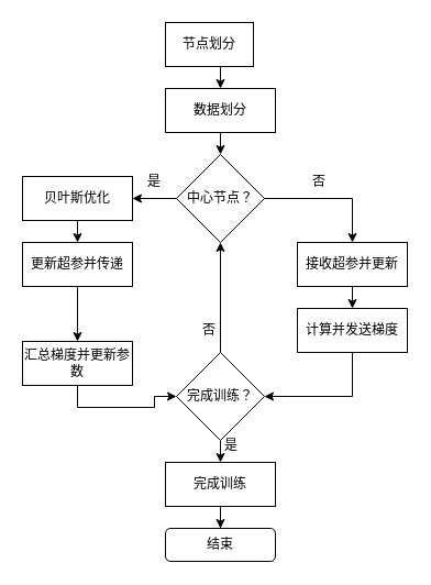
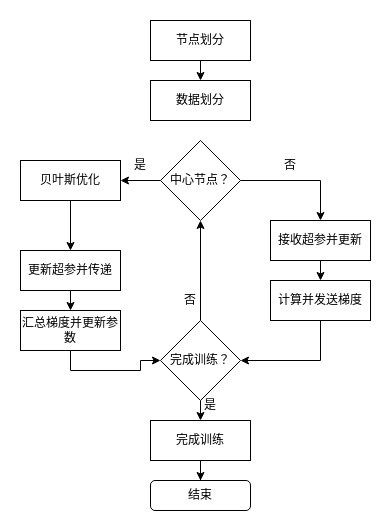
- <mxCell id="3" value="节点划分" style="rounded=0;whiteSpace=wrap;html=1;" vertex="1" parent="1"><mxGeometry x="150" y="20" width="80" height="40" as="geometry" /></mxCell>
+ <mxCell id="3" value="节点划分" style="rounded=0;whiteSpace=wrap;html=1;" vertex="1" parent="1"><mxGeometry x="150" y="20" width="100" height="40" as="geometry" /></mxCell>
- <mxCell id="8" style="edgeStyle=orthogonalEdgeStyle;rounded=0;orthogonalLoop=1;jettySize=auto;html=1;exitX=0.5;exitY=1;exitDx=0;exitDy=0;entryX=0.5;entryY=0;entryDx=0;entryDy=0;" edge="1" parent="1" source="9" target="6"><mxGeometry relative="1" as="geometry" /></mxCell>
- <mxCell id="15" value="更新超参并传递" style="rounded=0;whiteSpace=wrap;html=1;" vertex="1" parent="1"><mxGeometry x="20" y="220" width="100" height="40" as="geometry" /></mxCell>
+ <mxCell id="15" value="更新超参并传递" style="rounded=0;whiteSpace=wrap;html=1;" vertex="1" parent="1"><mxGeometry x="20" y="250" width="100" height="40" as="geometry" /></mxCell>
